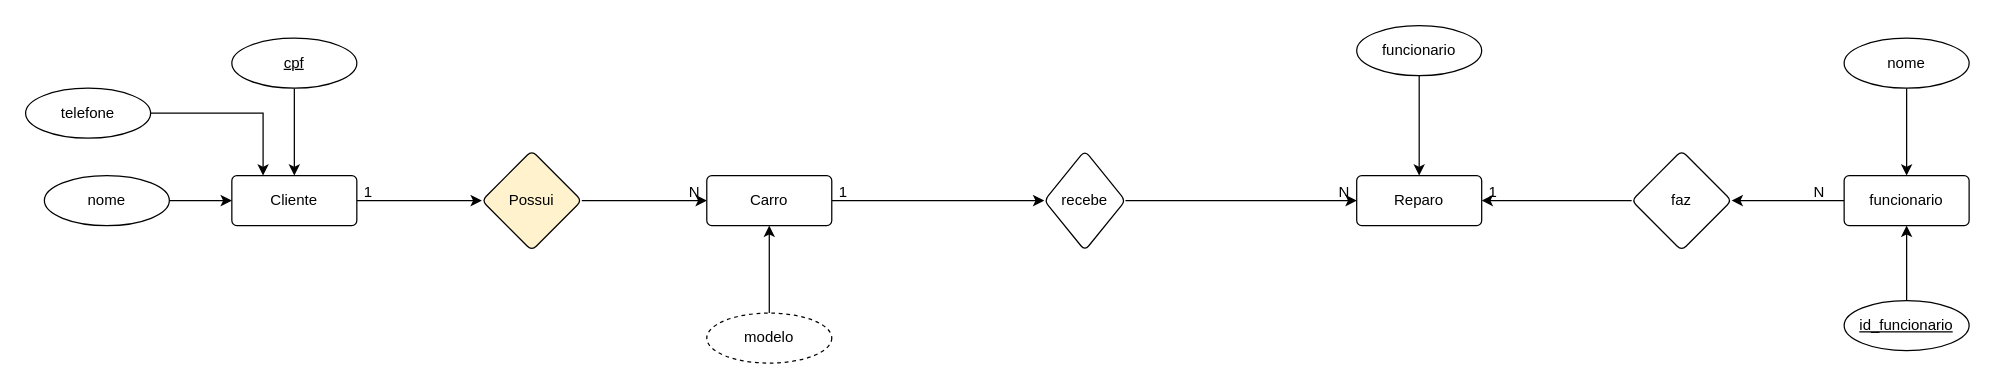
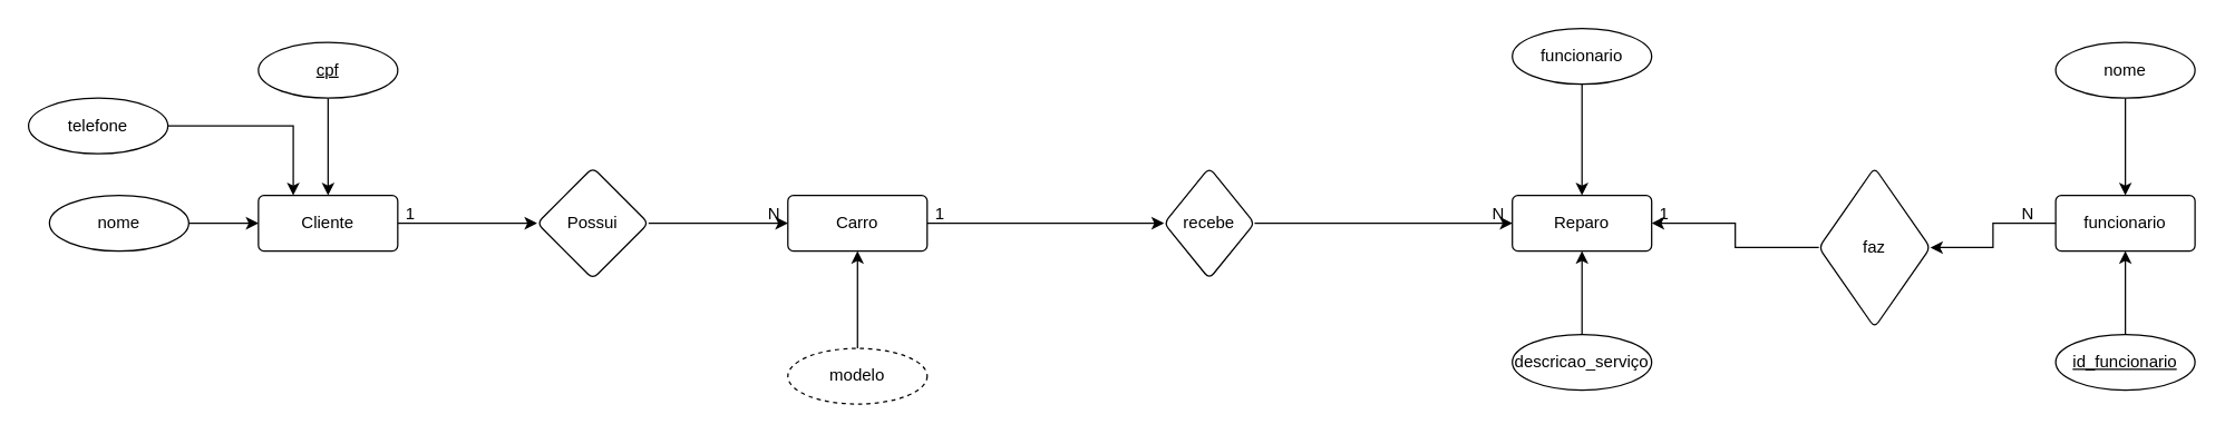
- <mxCell id="9" value="Possui" style="rhombus;whiteSpace=wrap;html=1;rounded=1;arcSize=10;fillColor=#fff2cc;" vertex="1" parent="1"><mxGeometry x="385" y="120" width="80" height="80" as="geometry" /></mxCell>
+ <mxCell id="9" value="Possui" style="rhombus;whiteSpace=wrap;html=1;rounded=1;arcSize=10;" vertex="1" parent="1"><mxGeometry x="385" y="120" width="80" height="80" as="geometry" /></mxCell>
- <mxCell id="11" value="faz" style="rhombus;whiteSpace=wrap;html=1;rounded=1;arcSize=10;" vertex="1" parent="1"><mxGeometry x="1305" y="120" width="80" height="80" as="geometry" /></mxCell>
+ <mxCell id="11" value="faz" style="rhombus;whiteSpace=wrap;html=1;rounded=1;arcSize=10;" vertex="1" parent="1"><mxGeometry x="1305" y="120" width="80" height="115" as="geometry" /></mxCell>
+ <mxCell id="29" style="edgeStyle=orthogonalEdgeStyle;rounded=0;orthogonalLoop=1;jettySize=auto;html=1;entryX=0.5;entryY=1;entryDx=0;entryDy=0;" edge="1" parent="1" source="30" target="12"><mxGeometry relative="1" as="geometry" /></mxCell>
+ <mxCell id="30" value="descricao_serviço" style="ellipse;whiteSpace=wrap;html=1;align=center;" vertex="1" parent="1"><mxGeometry x="1085" y="240" width="100" height="40" as="geometry" /></mxCell>
